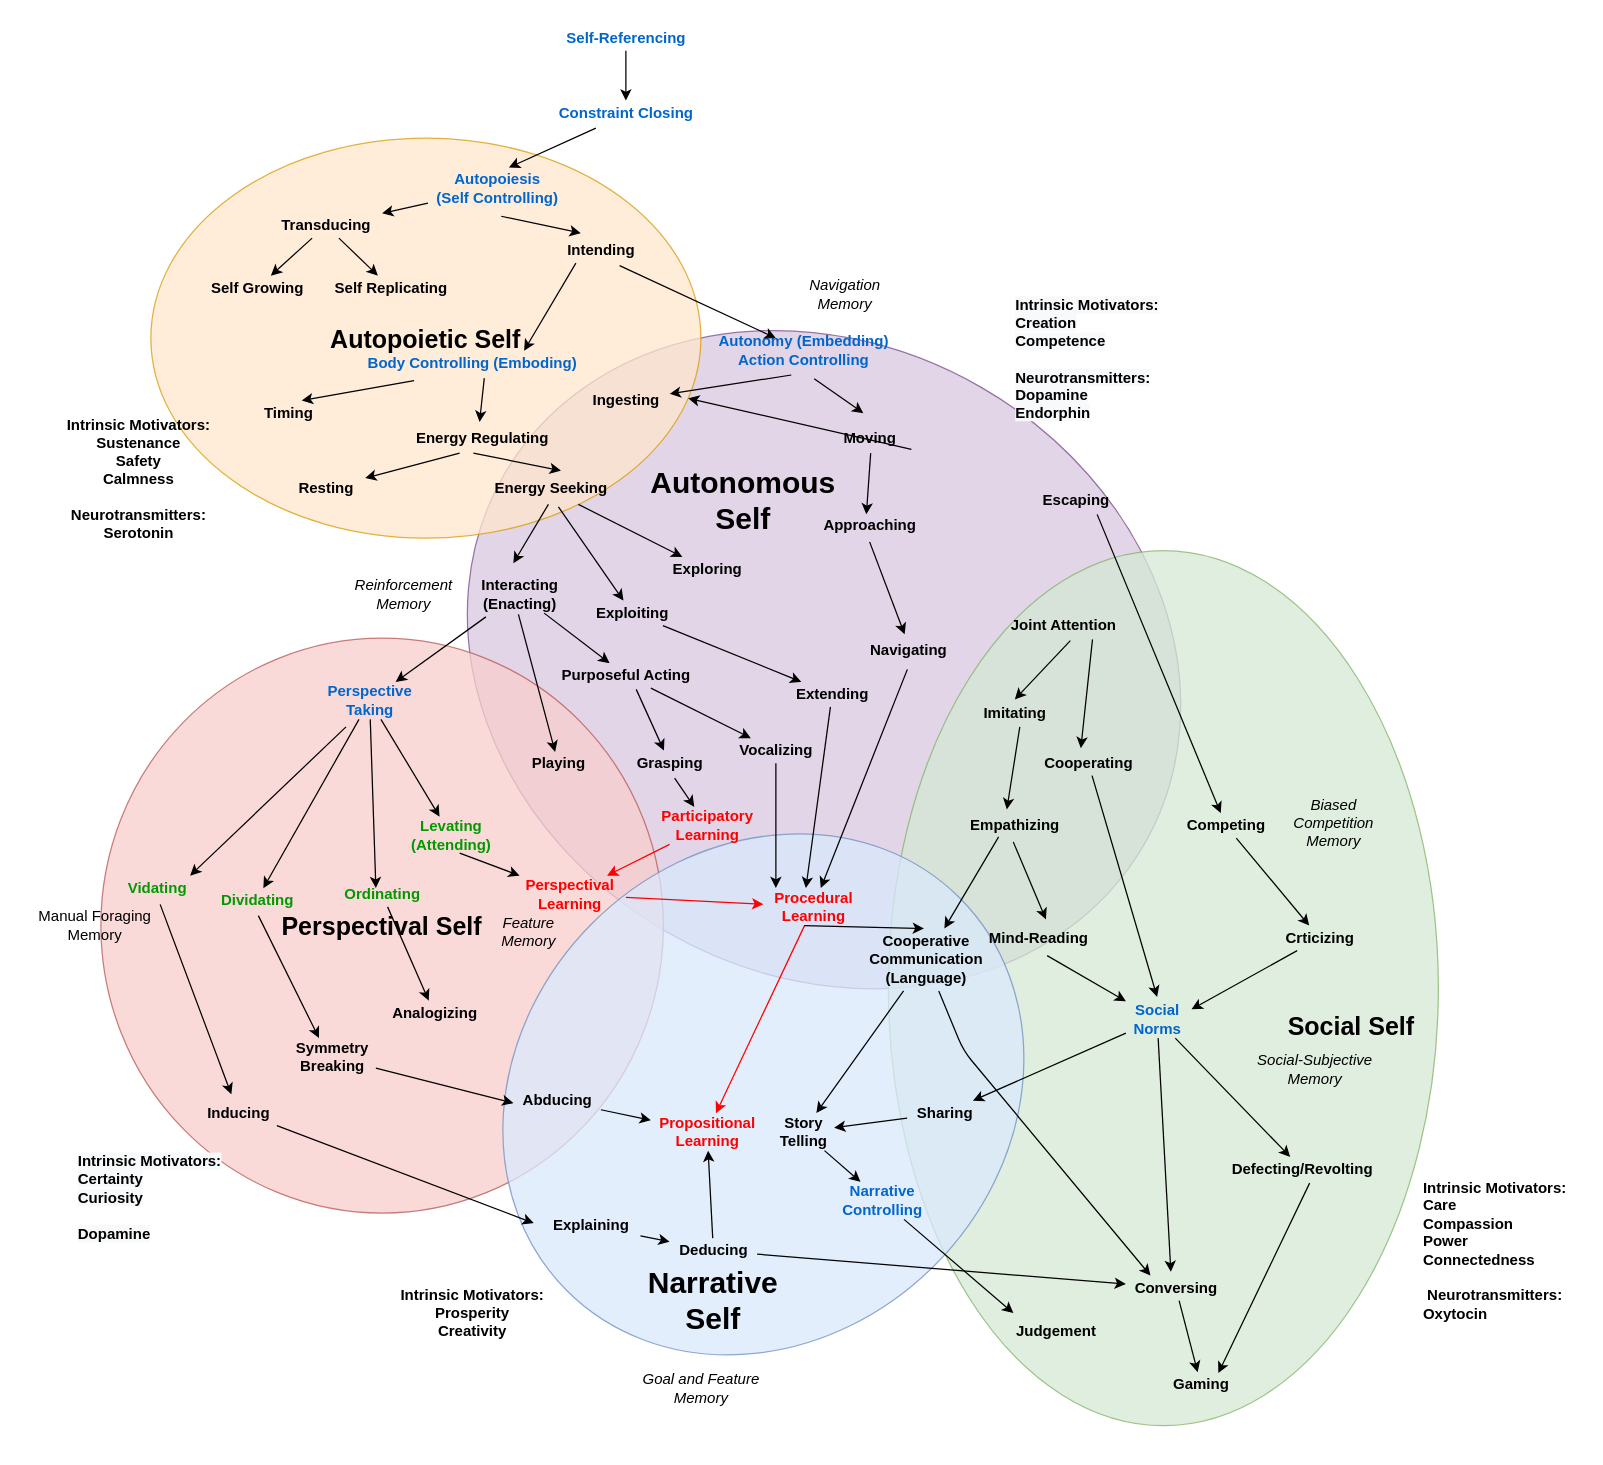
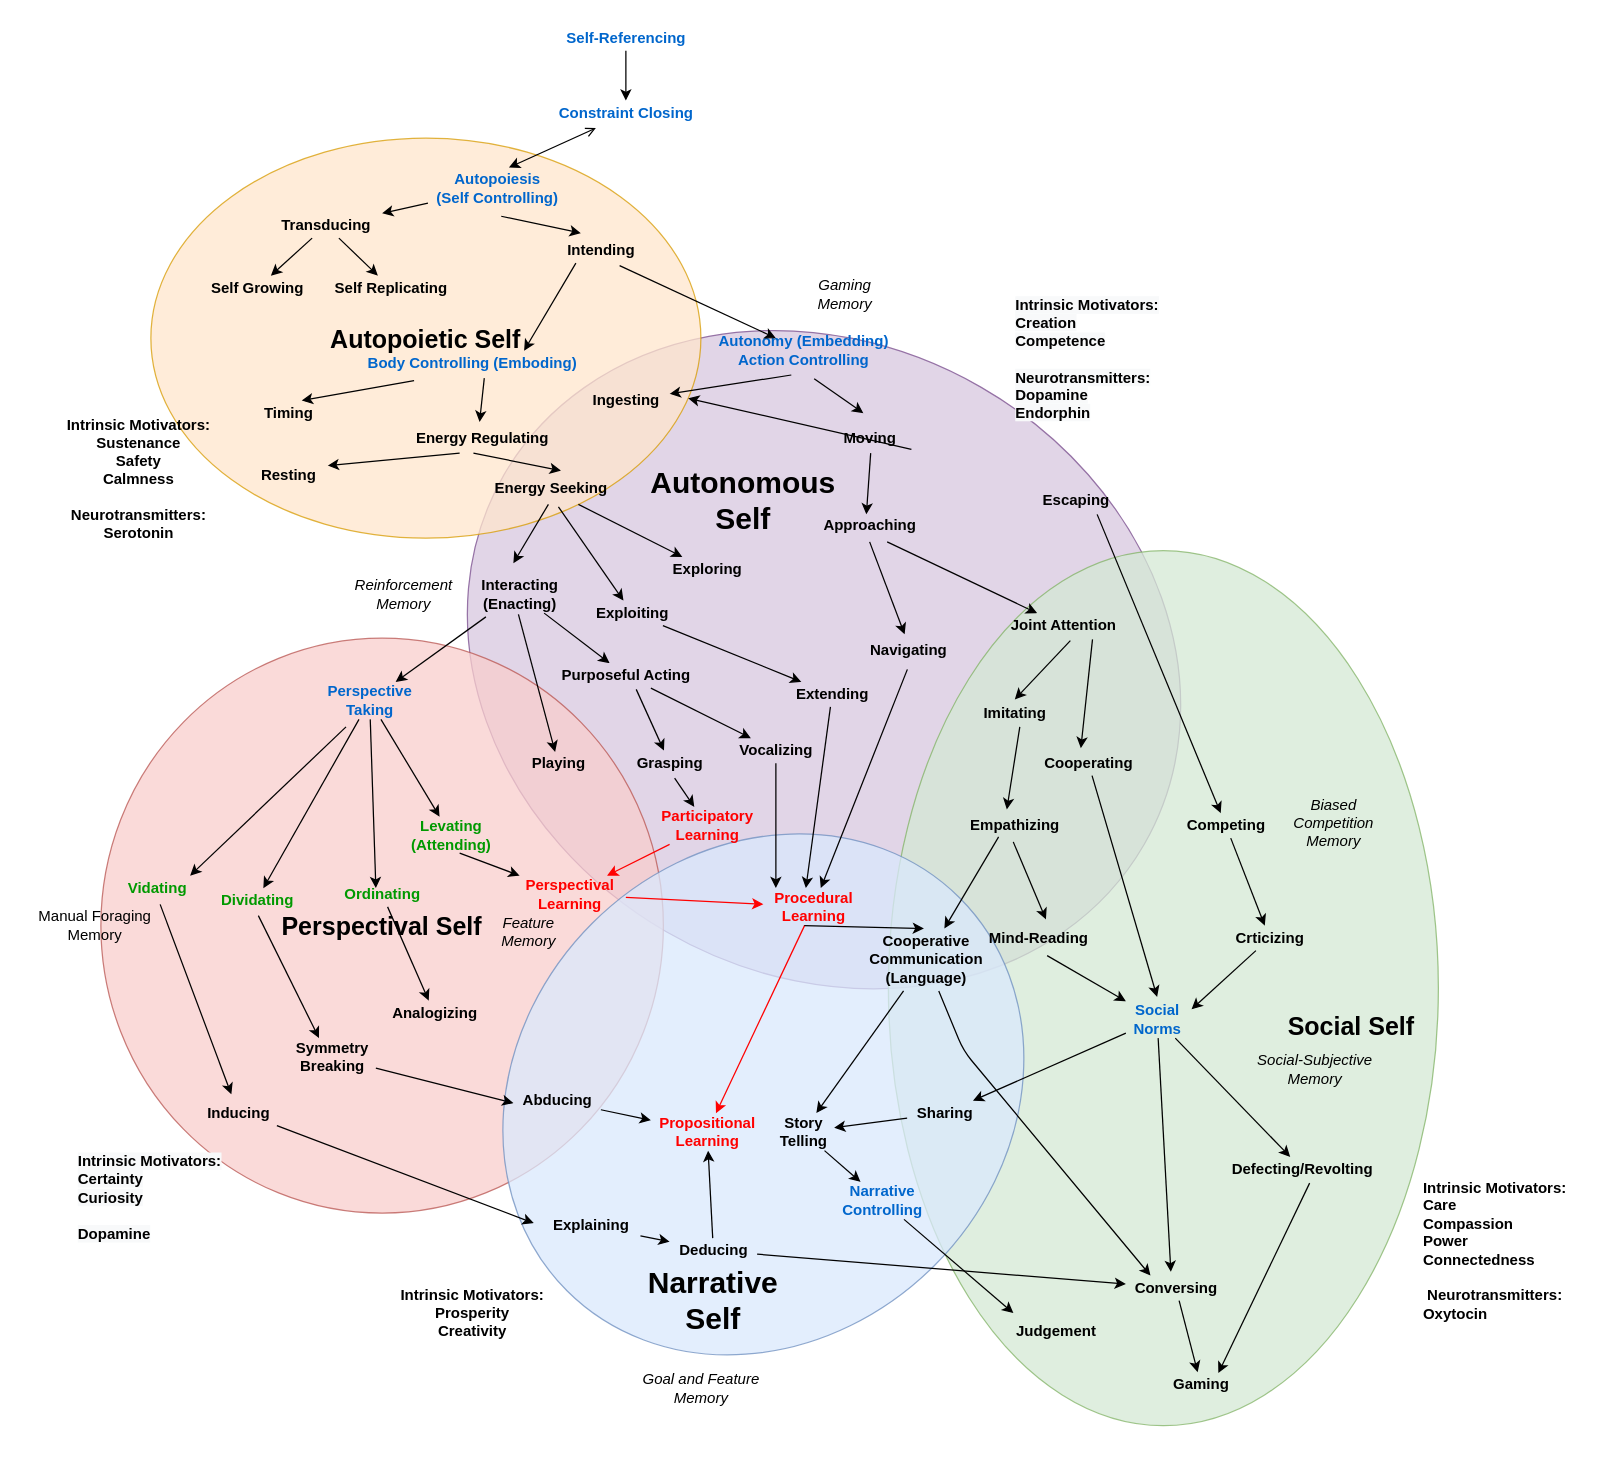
- <mxCell id="46" value="" style="endArrow=none;html=1;exitX=0.589;exitY=-0.05;exitDx=0;exitDy=0;exitPerimeter=0;endFill=0;startArrow=classic;startFill=1;entryX=0.3;entryY=1.1;entryDx=0;entryDy=0;entryPerimeter=0;" parent="1" source="8" target="7" edge="1"><mxGeometry width="50" height="50" relative="1" as="geometry"><mxPoint x="430" y="130" as="sourcePoint" /><mxPoint x="480" y="80" as="targetPoint" /></mxGeometry></mxCell>
+ <mxCell id="46" value="" style="endArrow=open;html=1;exitX=0.589;exitY=-0.05;exitDx=0;exitDy=0;exitPerimeter=0;endFill=0;startArrow=classic;startFill=1;entryX=0.3;entryY=1.1;entryDx=0;entryDy=0;entryPerimeter=0;" parent="1" source="8" target="7" edge="1"><mxGeometry width="50" height="50" relative="1" as="geometry"><mxPoint x="430" y="130" as="sourcePoint" /><mxPoint x="480" y="80" as="targetPoint" /></mxGeometry></mxCell>
- <mxCell id="141" value="&lt;i&gt;Navigation&lt;br&gt;Memory&lt;/i&gt;" style="text;html=1;align=center;verticalAlign=middle;resizable=0;points=[];autosize=1;strokeColor=none;" vertex="1" parent="1"><mxGeometry x="640" y="220" width="70" height="30" as="geometry" /></mxCell>
+ <mxCell id="141" value="&lt;i&gt;Gaming&lt;br&gt;Memory&lt;/i&gt;" style="text;html=1;align=center;verticalAlign=middle;resizable=0;points=[];autosize=1;strokeColor=none;" vertex="1" parent="1"><mxGeometry x="640" y="220" width="70" height="30" as="geometry" /></mxCell>
- <mxCell id="19" value="Resting" style="text;html=1;align=center;verticalAlign=middle;resizable=0;points=[];autosize=1;fontStyle=1" parent="1" vertex="1"><mxGeometry x="230" y="380" width="60" height="20" as="geometry" /></mxCell>
+ <mxCell id="19" value="Resting" style="text;html=1;align=center;verticalAlign=middle;resizable=0;points=[];autosize=1;fontStyle=1" parent="1" vertex="1"><mxGeometry x="200" y="370" width="60" height="20" as="geometry" /></mxCell>
+ <mxCell id="57" value="" style="endArrow=none;html=1;entryX=0.656;entryY=1.15;entryDx=0;entryDy=0;entryPerimeter=0;endFill=0;startArrow=classic;startFill=1;" parent="1" source="36" target="24" edge="1"><mxGeometry width="50" height="50" relative="1" as="geometry"><mxPoint x="830" y="460" as="sourcePoint" /><mxPoint x="820" y="300" as="targetPoint" /></mxGeometry></mxCell>
- <mxCell id="100" value="Crticizing" style="text;html=1;align=center;verticalAlign=middle;resizable=0;points=[];autosize=1;fontStyle=1" parent="1" vertex="1"><mxGeometry x="1020" y="740" width="70" height="20" as="geometry" /></mxCell>
+ <mxCell id="100" value="Crticizing" style="text;html=1;align=center;verticalAlign=middle;resizable=0;points=[];autosize=1;fontStyle=1" parent="1" vertex="1"><mxGeometry x="980" y="740" width="70" height="20" as="geometry" /></mxCell>
